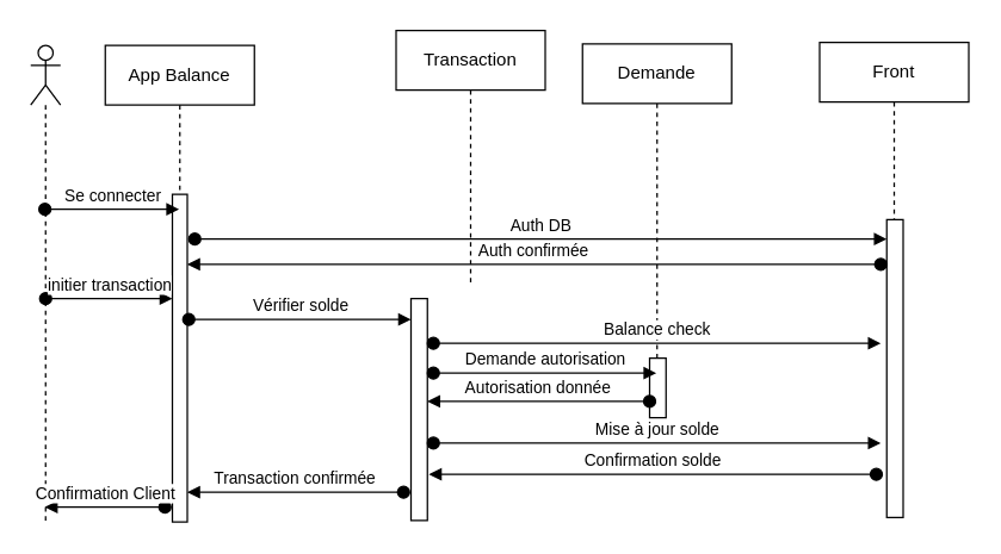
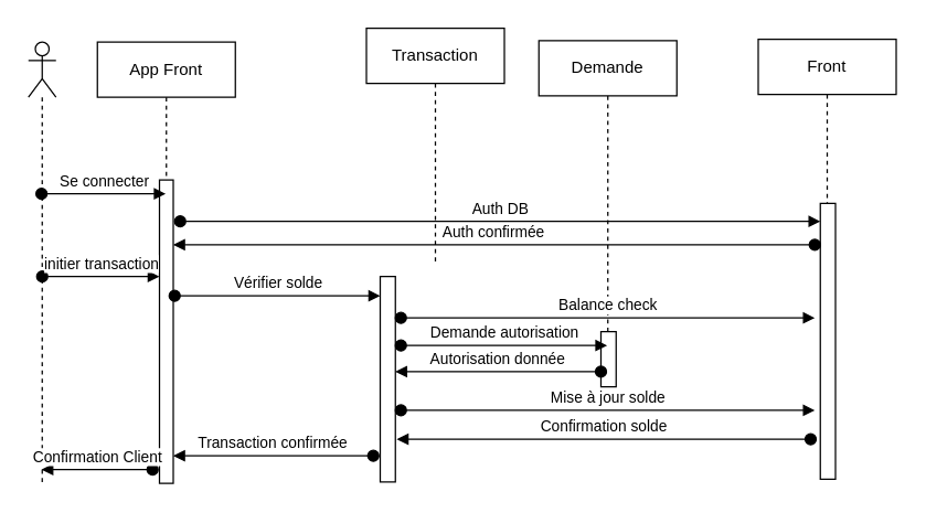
- <mxCell id="3" value="App Balance" style="shape=umlLifeline;perimeter=lifelinePerimeter;whiteSpace=wrap;html=1;container=1;dropTarget=0;collapsible=0;recursiveResize=0;outlineConnect=0;portConstraint=eastwest;newEdgeStyle={&quot;curved&quot;:0,&quot;rounded&quot;:0};" vertex="1" parent="1"><mxGeometry x="70" y="30" width="100" height="110" as="geometry" /></mxCell>
+ <mxCell id="3" value="App Front" style="shape=umlLifeline;perimeter=lifelinePerimeter;whiteSpace=wrap;html=1;container=1;dropTarget=0;collapsible=0;recursiveResize=0;outlineConnect=0;portConstraint=eastwest;newEdgeStyle={&quot;curved&quot;:0,&quot;rounded&quot;:0};" vertex="1" parent="1"><mxGeometry x="70" y="30" width="100" height="110" as="geometry" /></mxCell>
